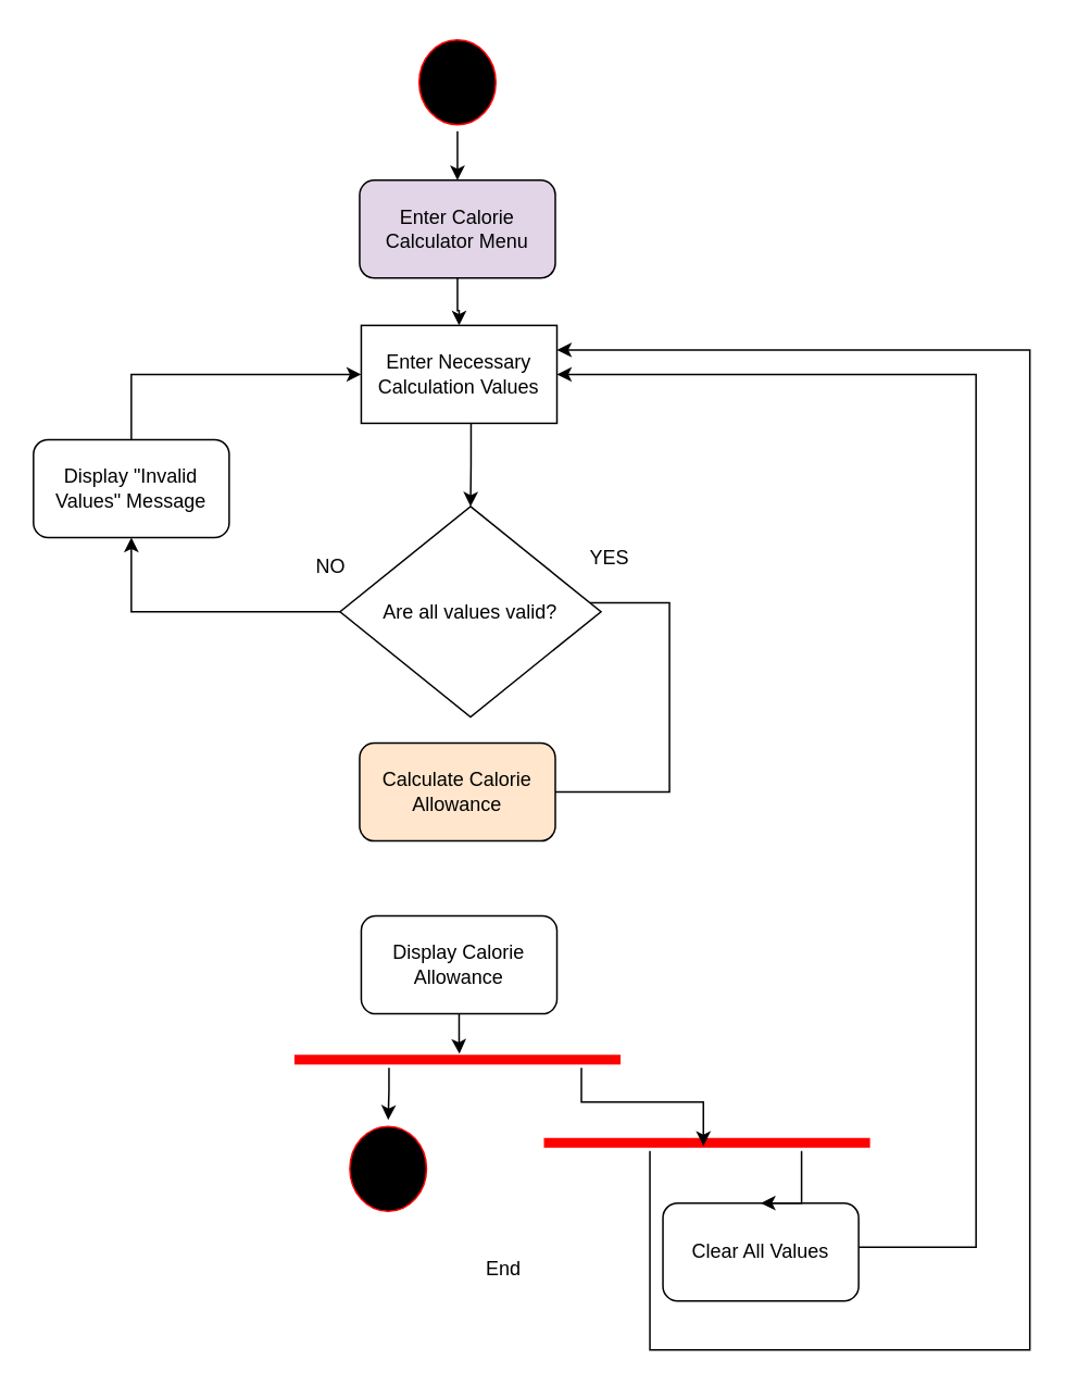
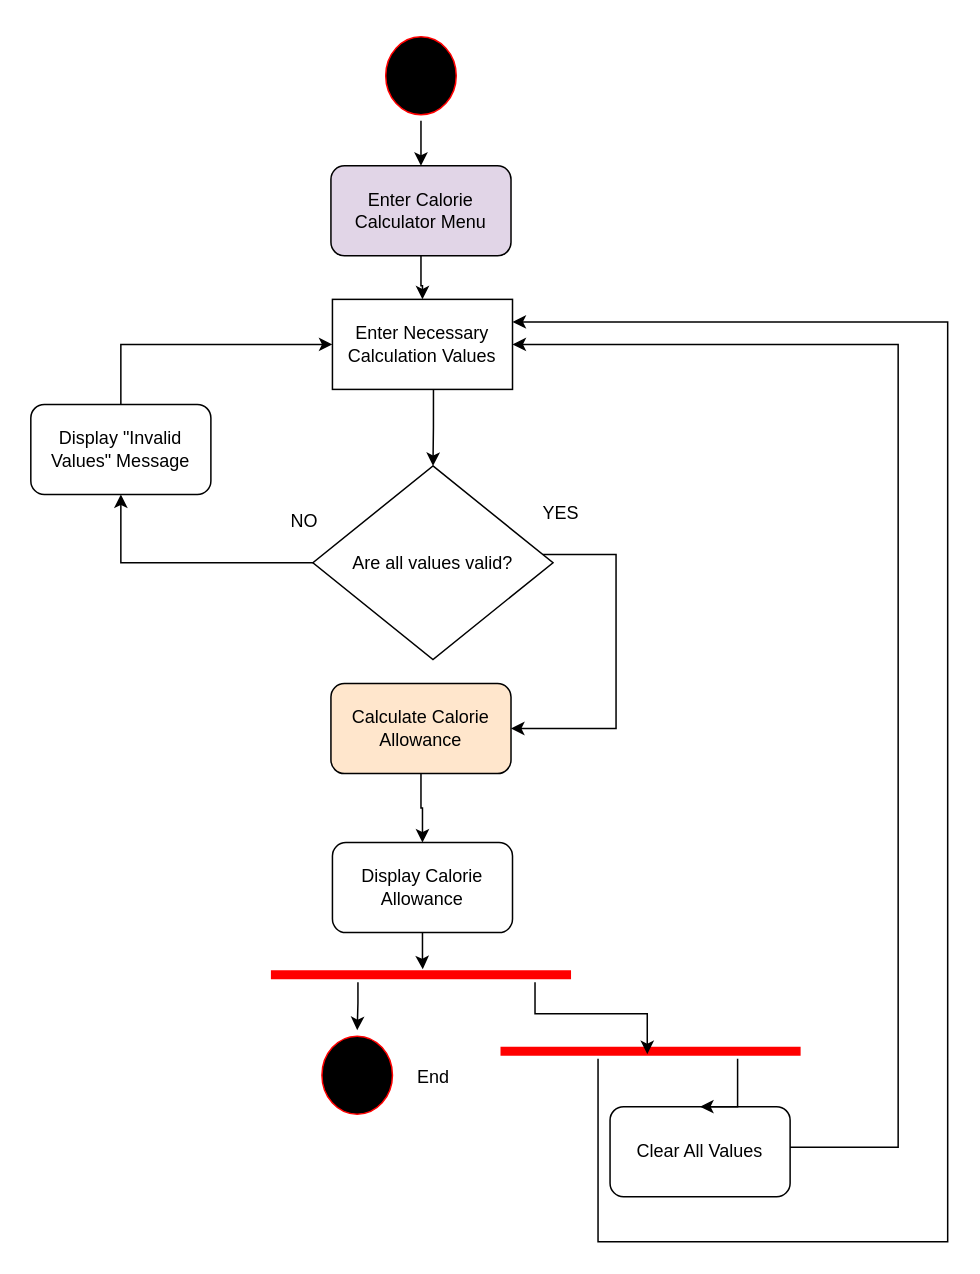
- <mxCell id="12" style="edgeStyle=orthogonalEdgeStyle;rounded=0;orthogonalLoop=1;jettySize=auto;html=1;entryX=1;entryY=0.5;entryDx=0;entryDy=0;endArrow=none;" edge="1" parent="1" source="14" target="11"><mxGeometry relative="1" as="geometry"><Array as="points"><mxPoint x="410" y="369" /><mxPoint x="410" y="485" /></Array></mxGeometry></mxCell>
+ <mxCell id="12" style="edgeStyle=orthogonalEdgeStyle;rounded=0;orthogonalLoop=1;jettySize=auto;html=1;entryX=1;entryY=0.5;entryDx=0;entryDy=0;" edge="1" parent="1" source="14" target="11"><mxGeometry relative="1" as="geometry"><Array as="points"><mxPoint x="410" y="369" /><mxPoint x="410" y="485" /></Array></mxGeometry></mxCell>
+ <mxCell id="10" style="edgeStyle=orthogonalEdgeStyle;rounded=0;orthogonalLoop=1;jettySize=auto;html=1;entryX=0.5;entryY=0;entryDx=0;entryDy=0;" edge="1" parent="1" source="11" target="17"><mxGeometry relative="1" as="geometry" /></mxCell>
- <mxCell id="5" value="End" style="text;html=1;align=center;verticalAlign=middle;resizable=0;points=[];autosize=1;strokeColor=none;fillColor=none;" vertex="1" parent="1"><mxGeometry x="288.5" y="765" width="39" height="26" as="geometry" /></mxCell>
+ <mxCell id="5" value="End" style="text;html=1;align=center;verticalAlign=middle;resizable=0;points=[];autosize=1;strokeColor=none;fillColor=none;" vertex="1" parent="1"><mxGeometry x="268.5" y="705" width="39" height="26" as="geometry" /></mxCell>
